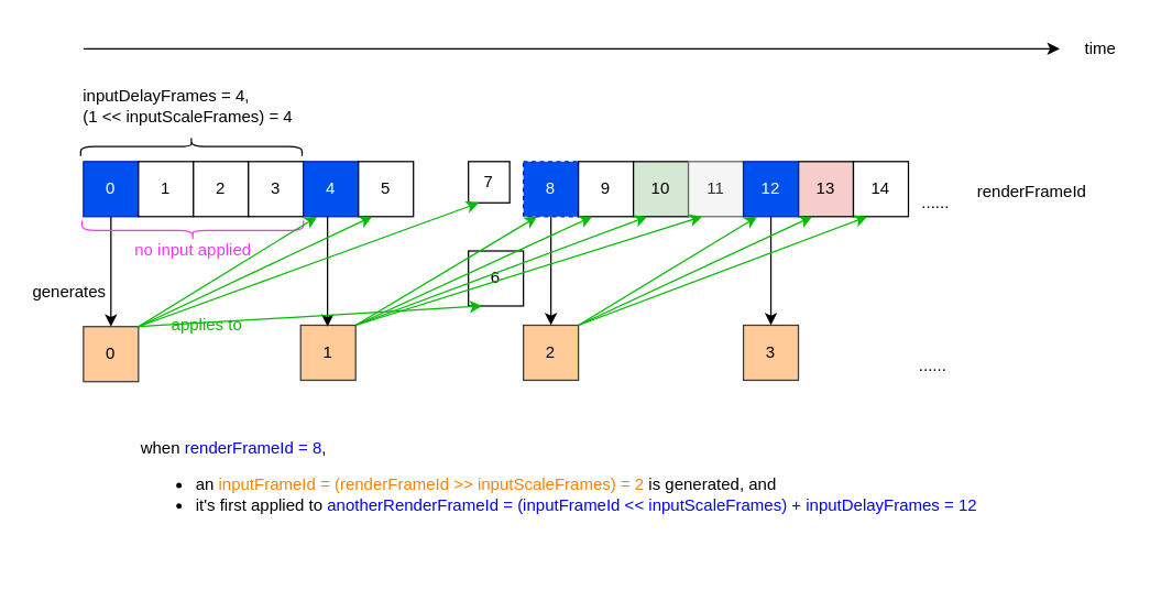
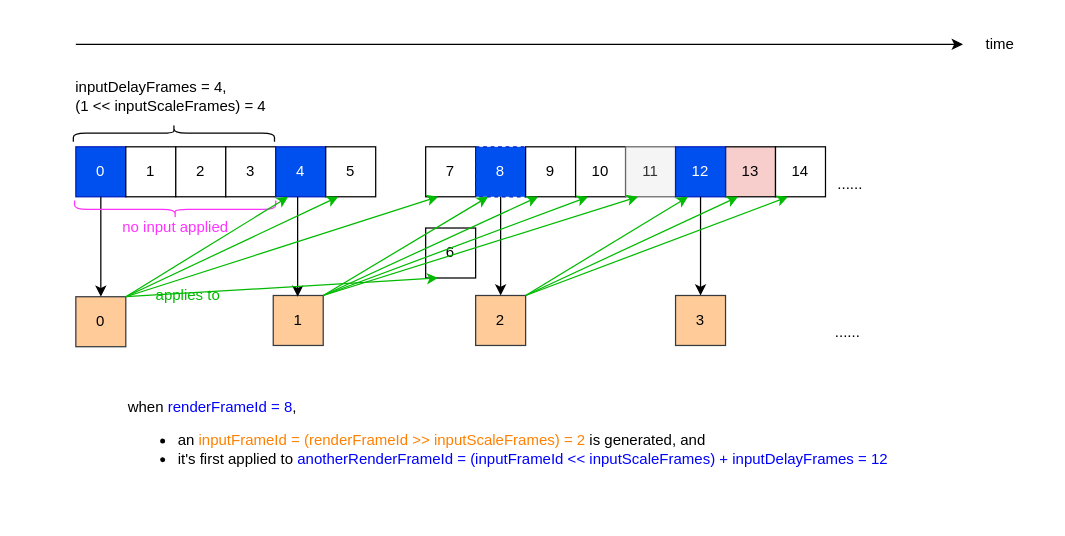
- <mxCell id="11" value="7" style="rounded=0;whiteSpace=wrap;html=1;" vertex="1" parent="1"><mxGeometry x="340" y="117" width="30" height="30" as="geometry" /></mxCell>
+ <mxCell id="11" value="7" style="rounded=0;whiteSpace=wrap;html=1;" vertex="1" parent="1"><mxGeometry x="340" y="117" width="40" height="40" as="geometry" /></mxCell>
- <mxCell id="14" value="10" style="rounded=0;whiteSpace=wrap;html=1;fillColor=#d5e8d4;" vertex="1" parent="1"><mxGeometry x="460" y="117" width="40" height="40" as="geometry" /></mxCell>
+ <mxCell id="14" value="10" style="rounded=0;whiteSpace=wrap;html=1;" vertex="1" parent="1"><mxGeometry x="460" y="117" width="40" height="40" as="geometry" /></mxCell>
- <mxCell id="19" value="renderFrameId" style="text;html=1;strokeColor=none;fillColor=none;align=center;verticalAlign=middle;whiteSpace=wrap;rounded=0;" vertex="1" parent="1"><mxGeometry x="710" y="121" width="80" height="36" as="geometry" /></mxCell>
- <mxCell id="33" value="&lt;font color=&quot;#000000&quot;&gt;generates&lt;/font&gt;" style="text;html=1;strokeColor=none;fillColor=none;align=center;verticalAlign=middle;whiteSpace=wrap;rounded=0;fontColor=#FF33FF;" vertex="1" parent="1"><mxGeometry y="197" width="60" height="30" as="geometry" x="20" /></mxCell>
